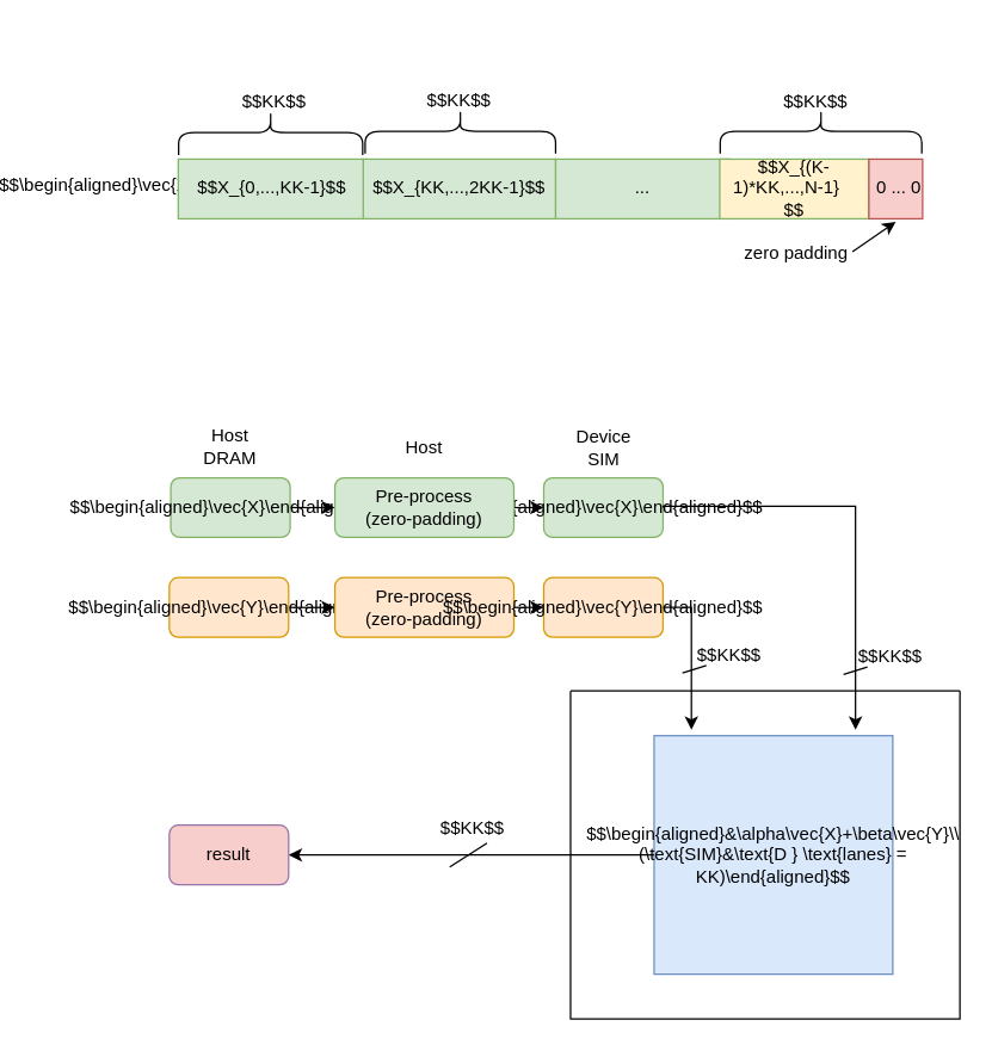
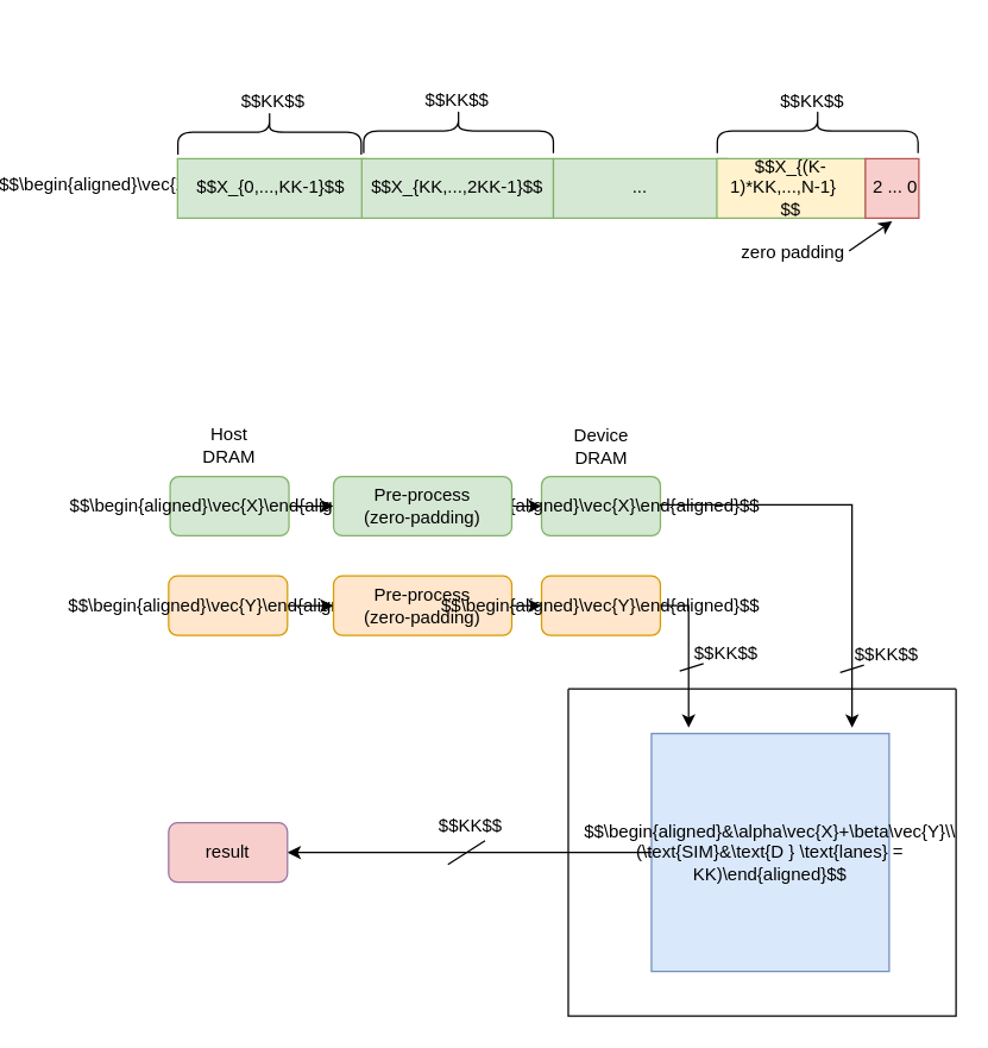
- <mxCell id="33" value="&amp;nbsp;0 ... 0" style="rounded=0;whiteSpace=wrap;html=1;fillColor=#f8cecc;strokeColor=#b85450;align=left;" vertex="1" parent="1"><mxGeometry x="509" y="106.26" width="36" height="40" as="geometry" /></mxCell>
+ <mxCell id="33" value="&amp;nbsp;2 ... 0" style="rounded=0;whiteSpace=wrap;html=1;fillColor=#f8cecc;strokeColor=#b85450;align=left;" vertex="1" parent="1"><mxGeometry x="509" y="106.26" width="36" height="40" as="geometry" /></mxCell>
- <mxCell id="5" value="Host" style="text;html=1;strokeColor=none;fillColor=none;align=center;verticalAlign=middle;whiteSpace=wrap;rounded=0;" vertex="1" parent="1"><mxGeometry x="181" y="285" width="60" height="30" as="geometry" /></mxCell>
- <mxCell id="13" value="Device&lt;br&gt;SIM" style="text;html=1;align=center;verticalAlign=middle;resizable=0;points=[];autosize=1;strokeColor=none;fillColor=none;" vertex="1" parent="1"><mxGeometry x="301" y="280" width="60" height="40" as="geometry" /></mxCell>
+ <mxCell id="13" value="Device&lt;br&gt;DRAM" style="text;html=1;align=center;verticalAlign=middle;resizable=0;points=[];autosize=1;strokeColor=none;fillColor=none;" vertex="1" parent="1"><mxGeometry x="301" y="280" width="60" height="40" as="geometry" /></mxCell>
